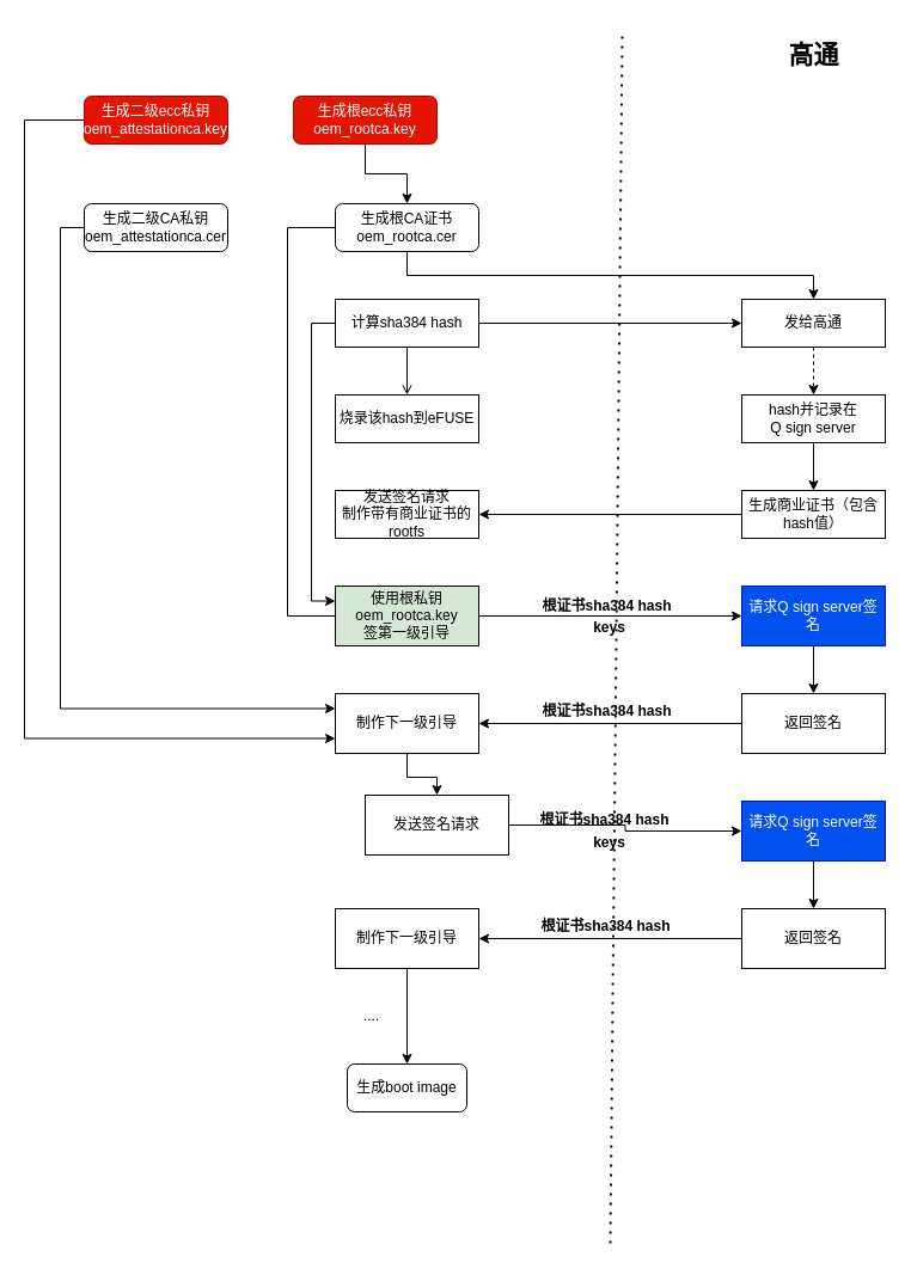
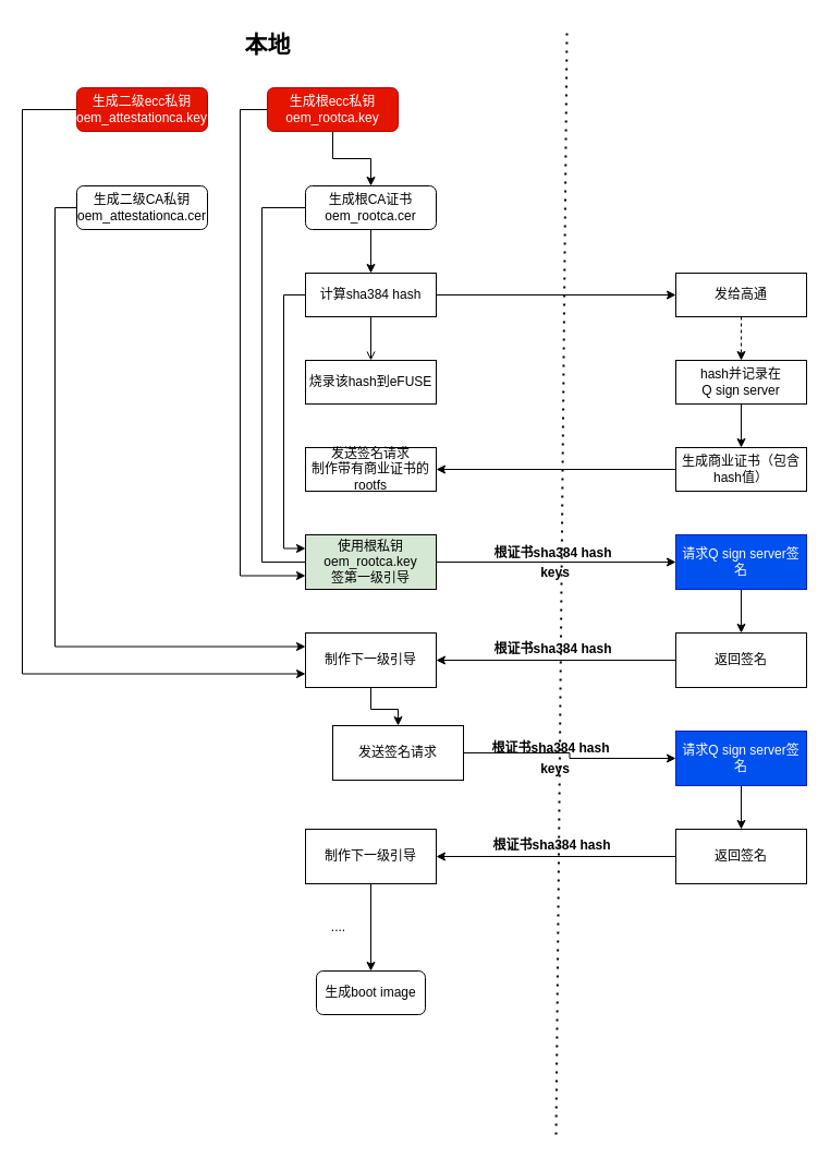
+ <mxCell id="46" value="本地" style="text;html=1;align=center;verticalAlign=middle;resizable=0;points=[];autosize=1;strokeColor=none;fillColor=none;fontStyle=1;fontSize=21;" parent="1" vertex="1"><mxGeometry x="210" y="20" width="70" height="40" as="geometry" /></mxCell>
- <mxCell id="47" value="高通" style="text;html=1;align=center;verticalAlign=middle;resizable=0;points=[];autosize=1;strokeColor=none;fillColor=none;fontStyle=1;fontSize=21;" parent="1" vertex="1"><mxGeometry x="645" y="25" width="70" height="40" as="geometry" /></mxCell>
- <mxCell id="5" style="edgeStyle=orthogonalEdgeStyle;rounded=0;orthogonalLoop=1;jettySize=auto;html=1;exitX=0.5;exitY=1;exitDx=0;exitDy=0;" parent="1" source="7" target="11" edge="1"><mxGeometry relative="1" as="geometry" /></mxCell>
+ <mxCell id="5" style="edgeStyle=orthogonalEdgeStyle;rounded=0;orthogonalLoop=1;jettySize=auto;html=1;exitX=0.5;exitY=1;exitDx=0;exitDy=0;entryX=0.5;entryY=0;entryDx=0;entryDy=0;" parent="1" source="7" target="21" edge="1"><mxGeometry relative="1" as="geometry" /></mxCell>
+ <mxCell id="3" style="edgeStyle=orthogonalEdgeStyle;rounded=0;orthogonalLoop=1;jettySize=auto;html=1;exitX=0;exitY=0.5;exitDx=0;exitDy=0;entryX=0;entryY=0.75;entryDx=0;entryDy=0;" parent="1" source="4" target="25" edge="1"><mxGeometry relative="1" as="geometry"><Array as="points"><mxPoint x="220" y="100" /><mxPoint x="220" y="528" /></Array></mxGeometry></mxCell>
